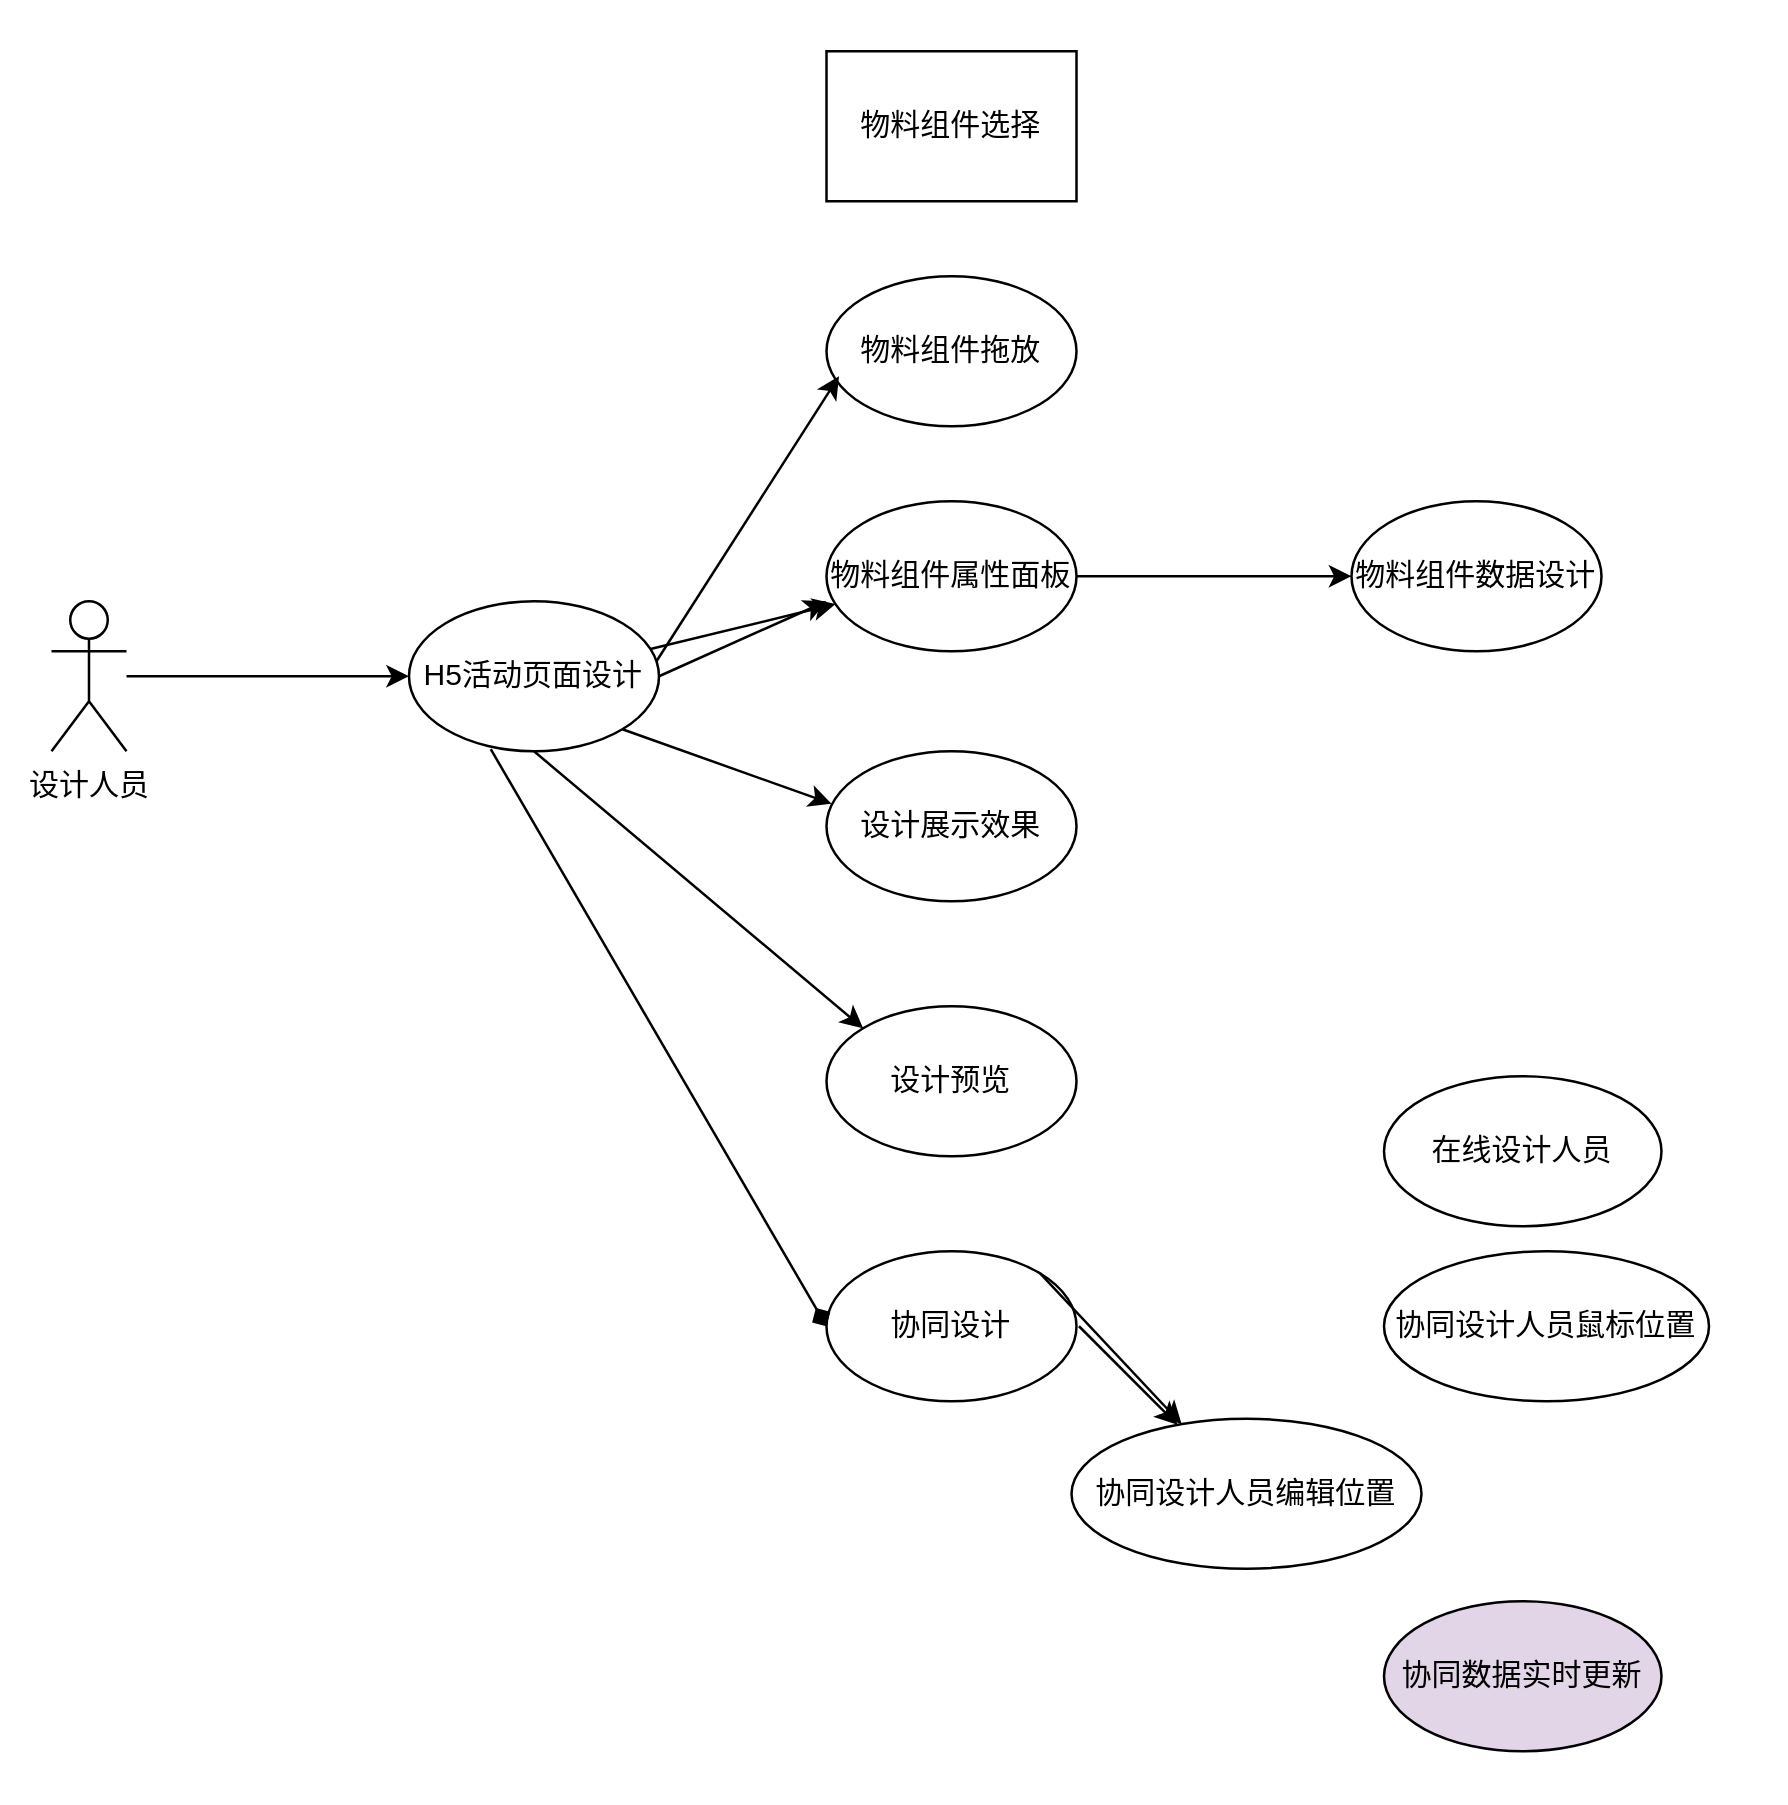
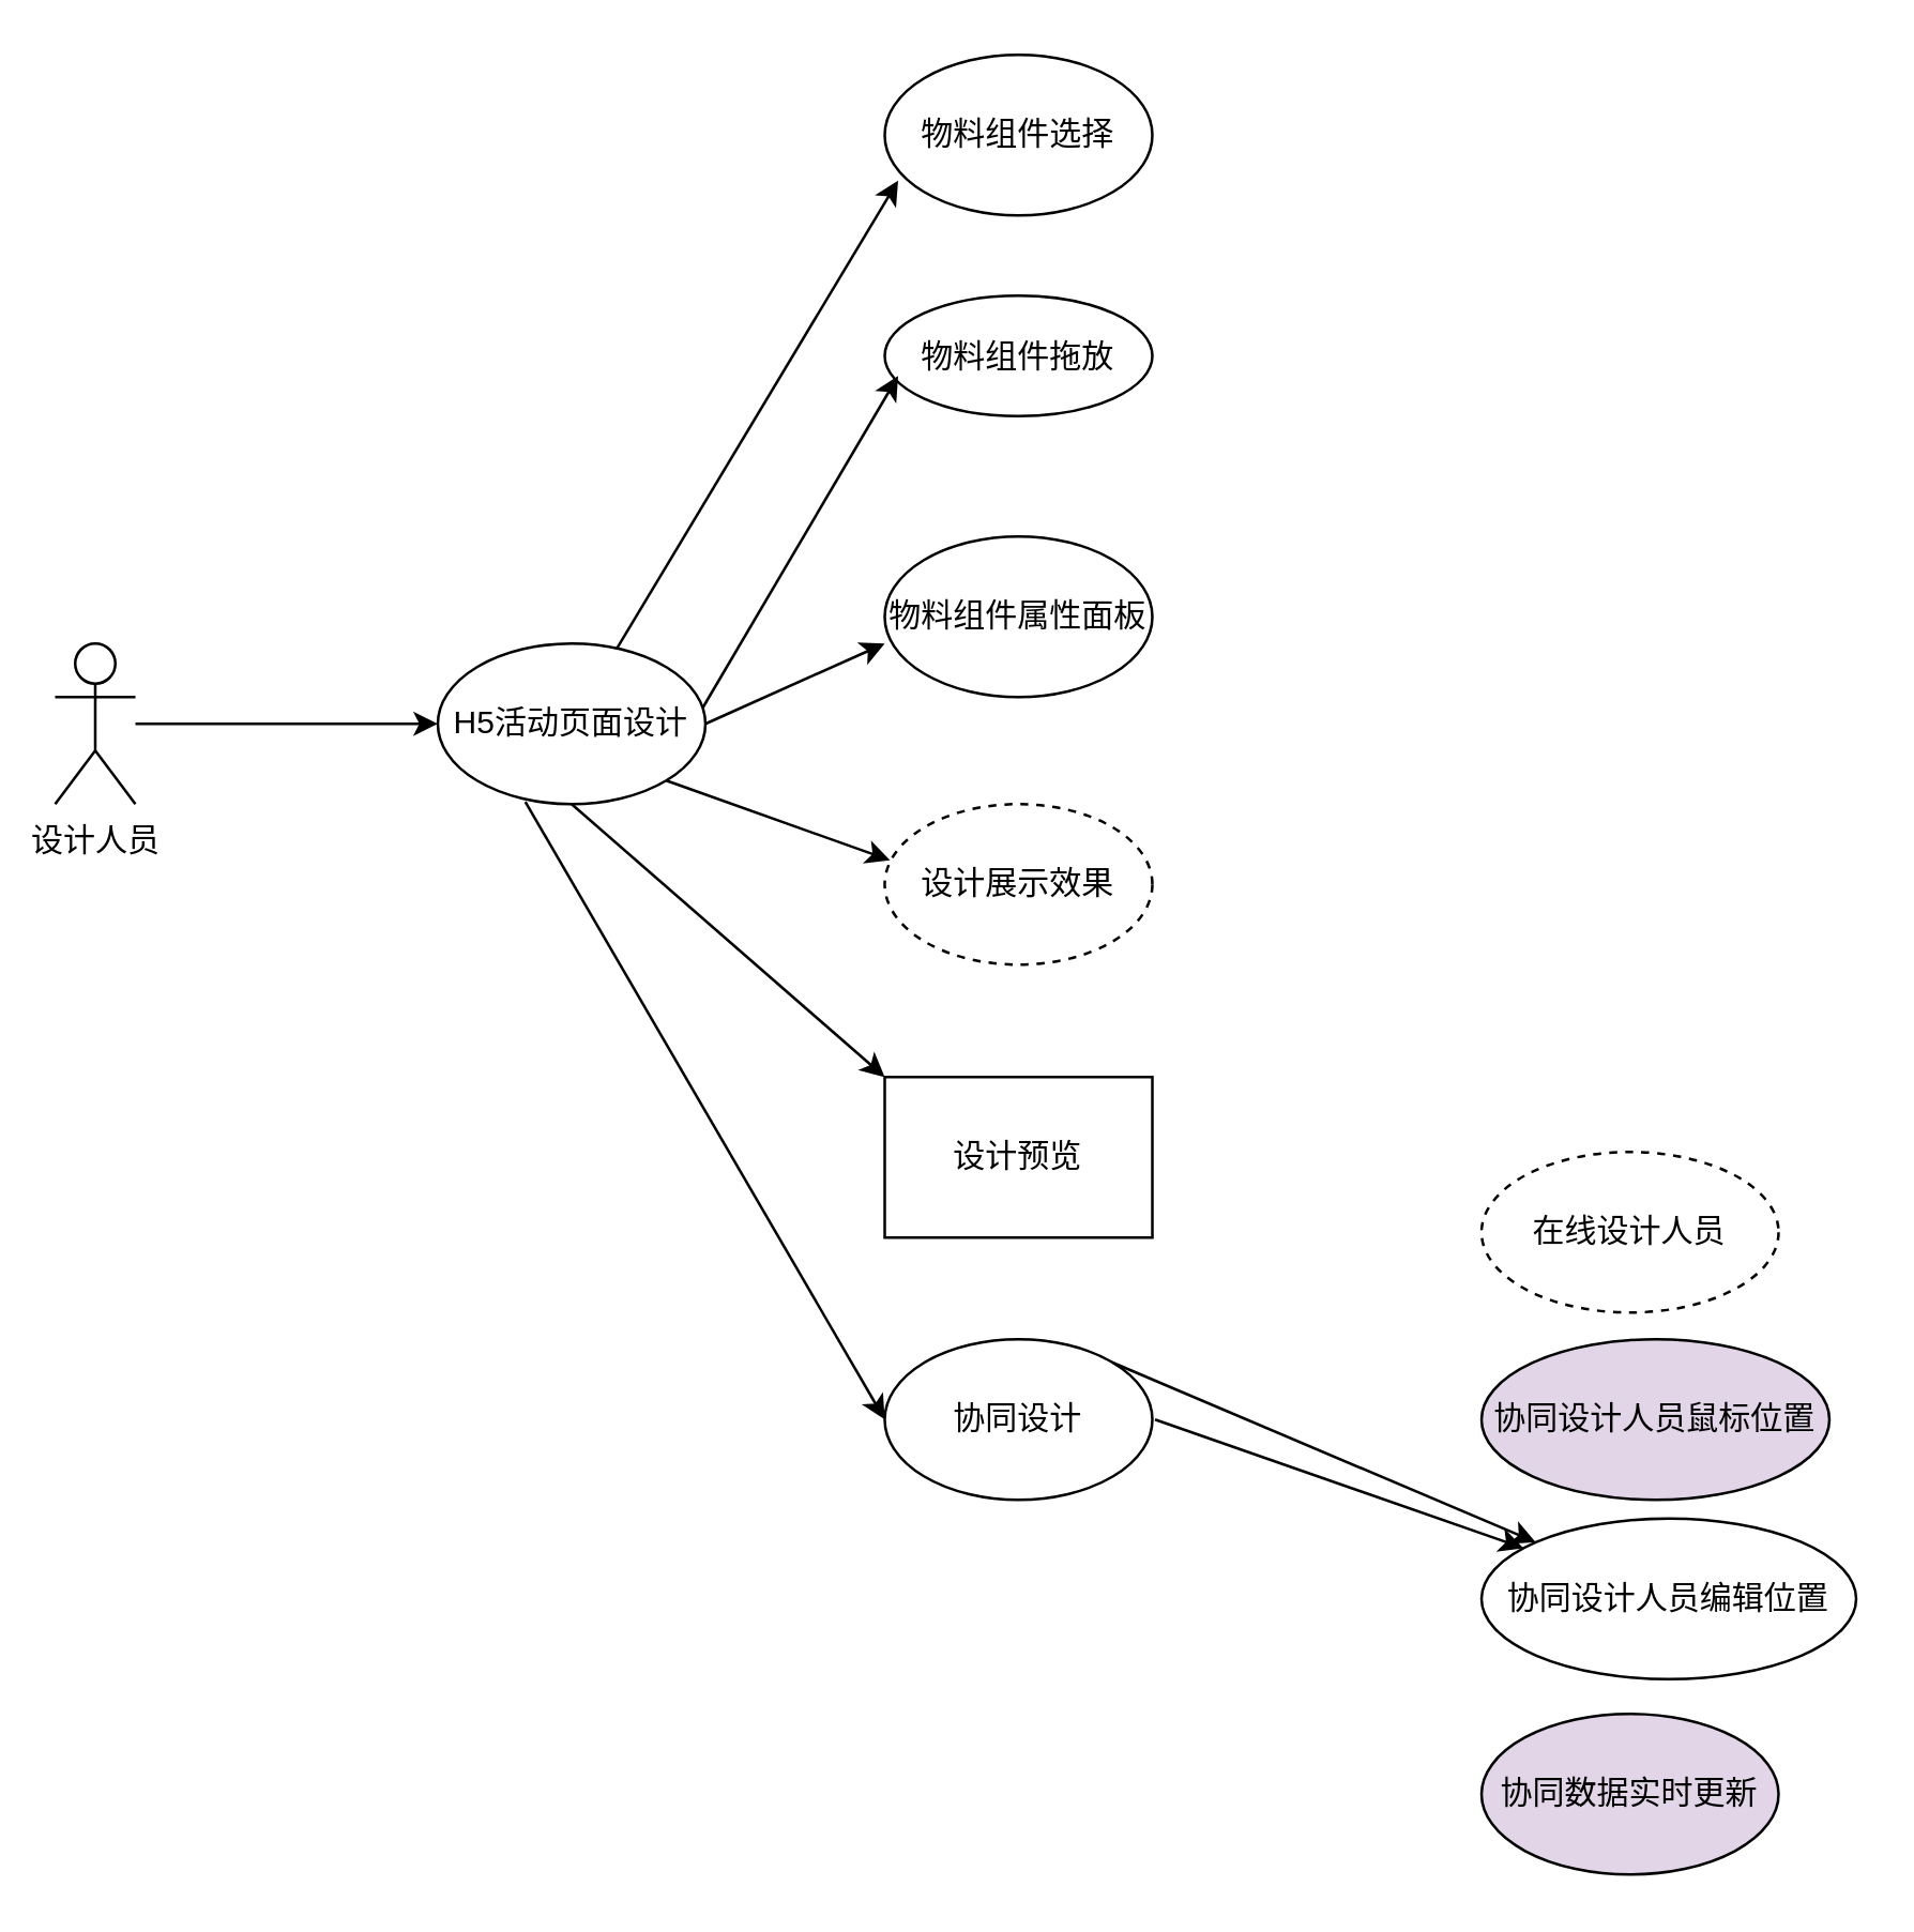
- <mxCell id="5" value="物料组件选择" style="whiteSpace=wrap;html=1;rounded=0;" vertex="1" parent="1"><mxGeometry x="330" y="20" width="100" height="60" as="geometry" /></mxCell>
+ <mxCell id="5" value="物料组件选择" style="ellipse;whiteSpace=wrap;html=1;" vertex="1" parent="1"><mxGeometry x="330" y="20" width="100" height="60" as="geometry" /></mxCell>
- <mxCell id="6" value="物料组件拖放" style="ellipse;whiteSpace=wrap;html=1;" vertex="1" parent="1"><mxGeometry x="330" y="110" width="100" height="60" as="geometry" /></mxCell>
+ <mxCell id="6" value="物料组件拖放" style="ellipse;whiteSpace=wrap;html=1;" vertex="1" parent="1"><mxGeometry x="330" y="110" width="100" height="45" as="geometry" /></mxCell>
- <mxCell id="16" value="" style="endArrow=classic;html=1;rounded=0;" edge="1" parent="1" source="8" target="10"><mxGeometry width="50" height="50" relative="1" as="geometry"><mxPoint x="280" y="290" as="sourcePoint" /><mxPoint x="330" y="240" as="targetPoint" /></mxGeometry></mxCell>
- <mxCell id="10" value="物料组件数据设计" style="ellipse;whiteSpace=wrap;html=1;" vertex="1" parent="1"><mxGeometry x="540" y="200" width="100" height="60" as="geometry" /></mxCell>
- <mxCell id="11" value="" style="endArrow=classic;html=1;rounded=0;" edge="1" parent="1" source="3" target="8"><mxGeometry width="50" height="50" relative="1" as="geometry"><mxPoint x="280" y="290" as="sourcePoint" /><mxPoint x="330" y="240" as="targetPoint" /></mxGeometry></mxCell>
+ <mxCell id="11" value="" style="endArrow=classic;html=1;rounded=0;entryX=0.05;entryY=0.783;entryDx=0;entryDy=0;entryPerimeter=0;" edge="1" parent="1" source="3" target="5"><mxGeometry width="50" height="50" relative="1" as="geometry"><mxPoint x="280" y="290" as="sourcePoint" /><mxPoint x="330" y="240" as="targetPoint" /></mxGeometry></mxCell>
- <mxCell id="7" value="设计展示效果" style="ellipse;whiteSpace=wrap;html=1;" vertex="1" parent="1"><mxGeometry x="330" y="300" width="100" height="60" as="geometry" /></mxCell>
+ <mxCell id="7" value="设计展示效果" style="ellipse;whiteSpace=wrap;html=1;dashed=1;" vertex="1" parent="1"><mxGeometry x="330" y="300" width="100" height="60" as="geometry" /></mxCell>
- <mxCell id="9" value="设计预览" style="ellipse;whiteSpace=wrap;html=1;" vertex="1" parent="1"><mxGeometry x="330" y="402" width="100" height="60" as="geometry" /></mxCell>
+ <mxCell id="9" value="设计预览" style="whiteSpace=wrap;html=1;rounded=0;" vertex="1" parent="1"><mxGeometry x="330" y="402" width="100" height="60" as="geometry" /></mxCell>
- <mxCell id="19" value="在线设计人员" style="ellipse;whiteSpace=wrap;html=1;" vertex="1" parent="1"><mxGeometry x="553" y="430" width="111" height="60" as="geometry" /></mxCell>
+ <mxCell id="19" value="在线设计人员" style="ellipse;whiteSpace=wrap;html=1;dashed=1;" vertex="1" parent="1"><mxGeometry x="553" y="430" width="111" height="60" as="geometry" /></mxCell>
- <mxCell id="18" value="" style="endArrow=diamond;html=1;rounded=0;exitX=0.327;exitY=0.986;exitDx=0;exitDy=0;entryX=0;entryY=0.5;entryDx=0;entryDy=0;exitPerimeter=0;" edge="1" parent="1" source="3" target="17"><mxGeometry width="50" height="50" relative="1" as="geometry"><mxPoint x="230" y="260" as="sourcePoint" /><mxPoint x="355" y="421" as="targetPoint" /></mxGeometry></mxCell>
+ <mxCell id="18" value="" style="endArrow=classic;html=1;rounded=0;exitX=0.327;exitY=0.986;exitDx=0;exitDy=0;entryX=0;entryY=0.5;entryDx=0;entryDy=0;exitPerimeter=0;" edge="1" parent="1" source="3" target="17"><mxGeometry width="50" height="50" relative="1" as="geometry"><mxPoint x="230" y="260" as="sourcePoint" /><mxPoint x="355" y="421" as="targetPoint" /></mxGeometry></mxCell>
- <mxCell id="20" value="协同设计人员鼠标位置" style="ellipse;whiteSpace=wrap;html=1;" vertex="1" parent="1"><mxGeometry x="553" y="500" width="130" height="60" as="geometry" /></mxCell>
+ <mxCell id="20" value="协同设计人员鼠标位置" style="ellipse;whiteSpace=wrap;html=1;fillColor=#e1d5e7;" vertex="1" parent="1"><mxGeometry x="553" y="500" width="130" height="60" as="geometry" /></mxCell>
- <mxCell id="21" value="协同设计人员编辑位置" style="ellipse;whiteSpace=wrap;html=1;" vertex="1" parent="1"><mxGeometry x="428" y="567" width="140" height="60" as="geometry" /></mxCell>
+ <mxCell id="21" value="协同设计人员编辑位置" style="ellipse;whiteSpace=wrap;html=1;" vertex="1" parent="1"><mxGeometry x="553" y="567" width="140" height="60" as="geometry" /></mxCell>
